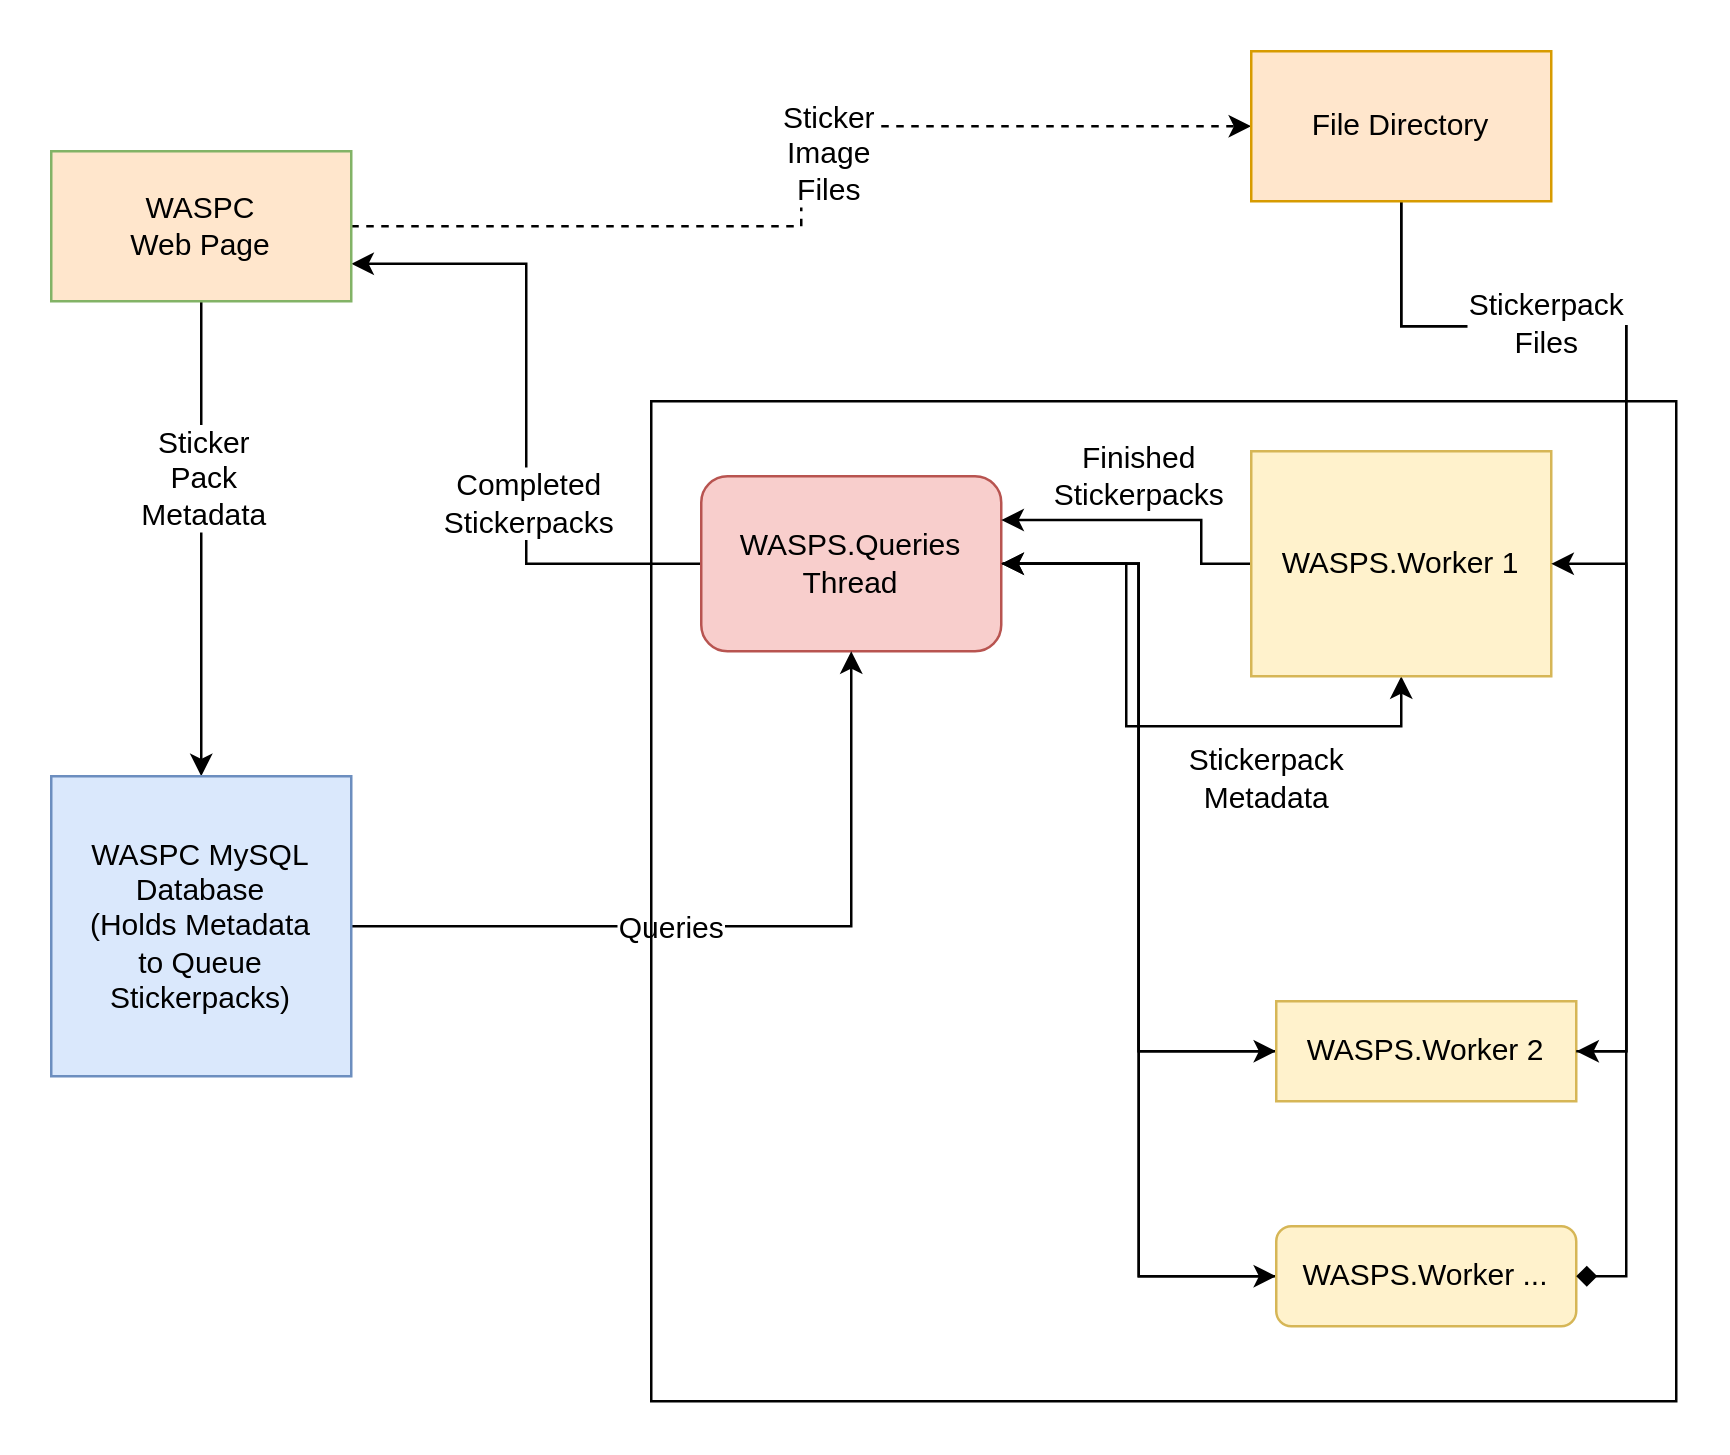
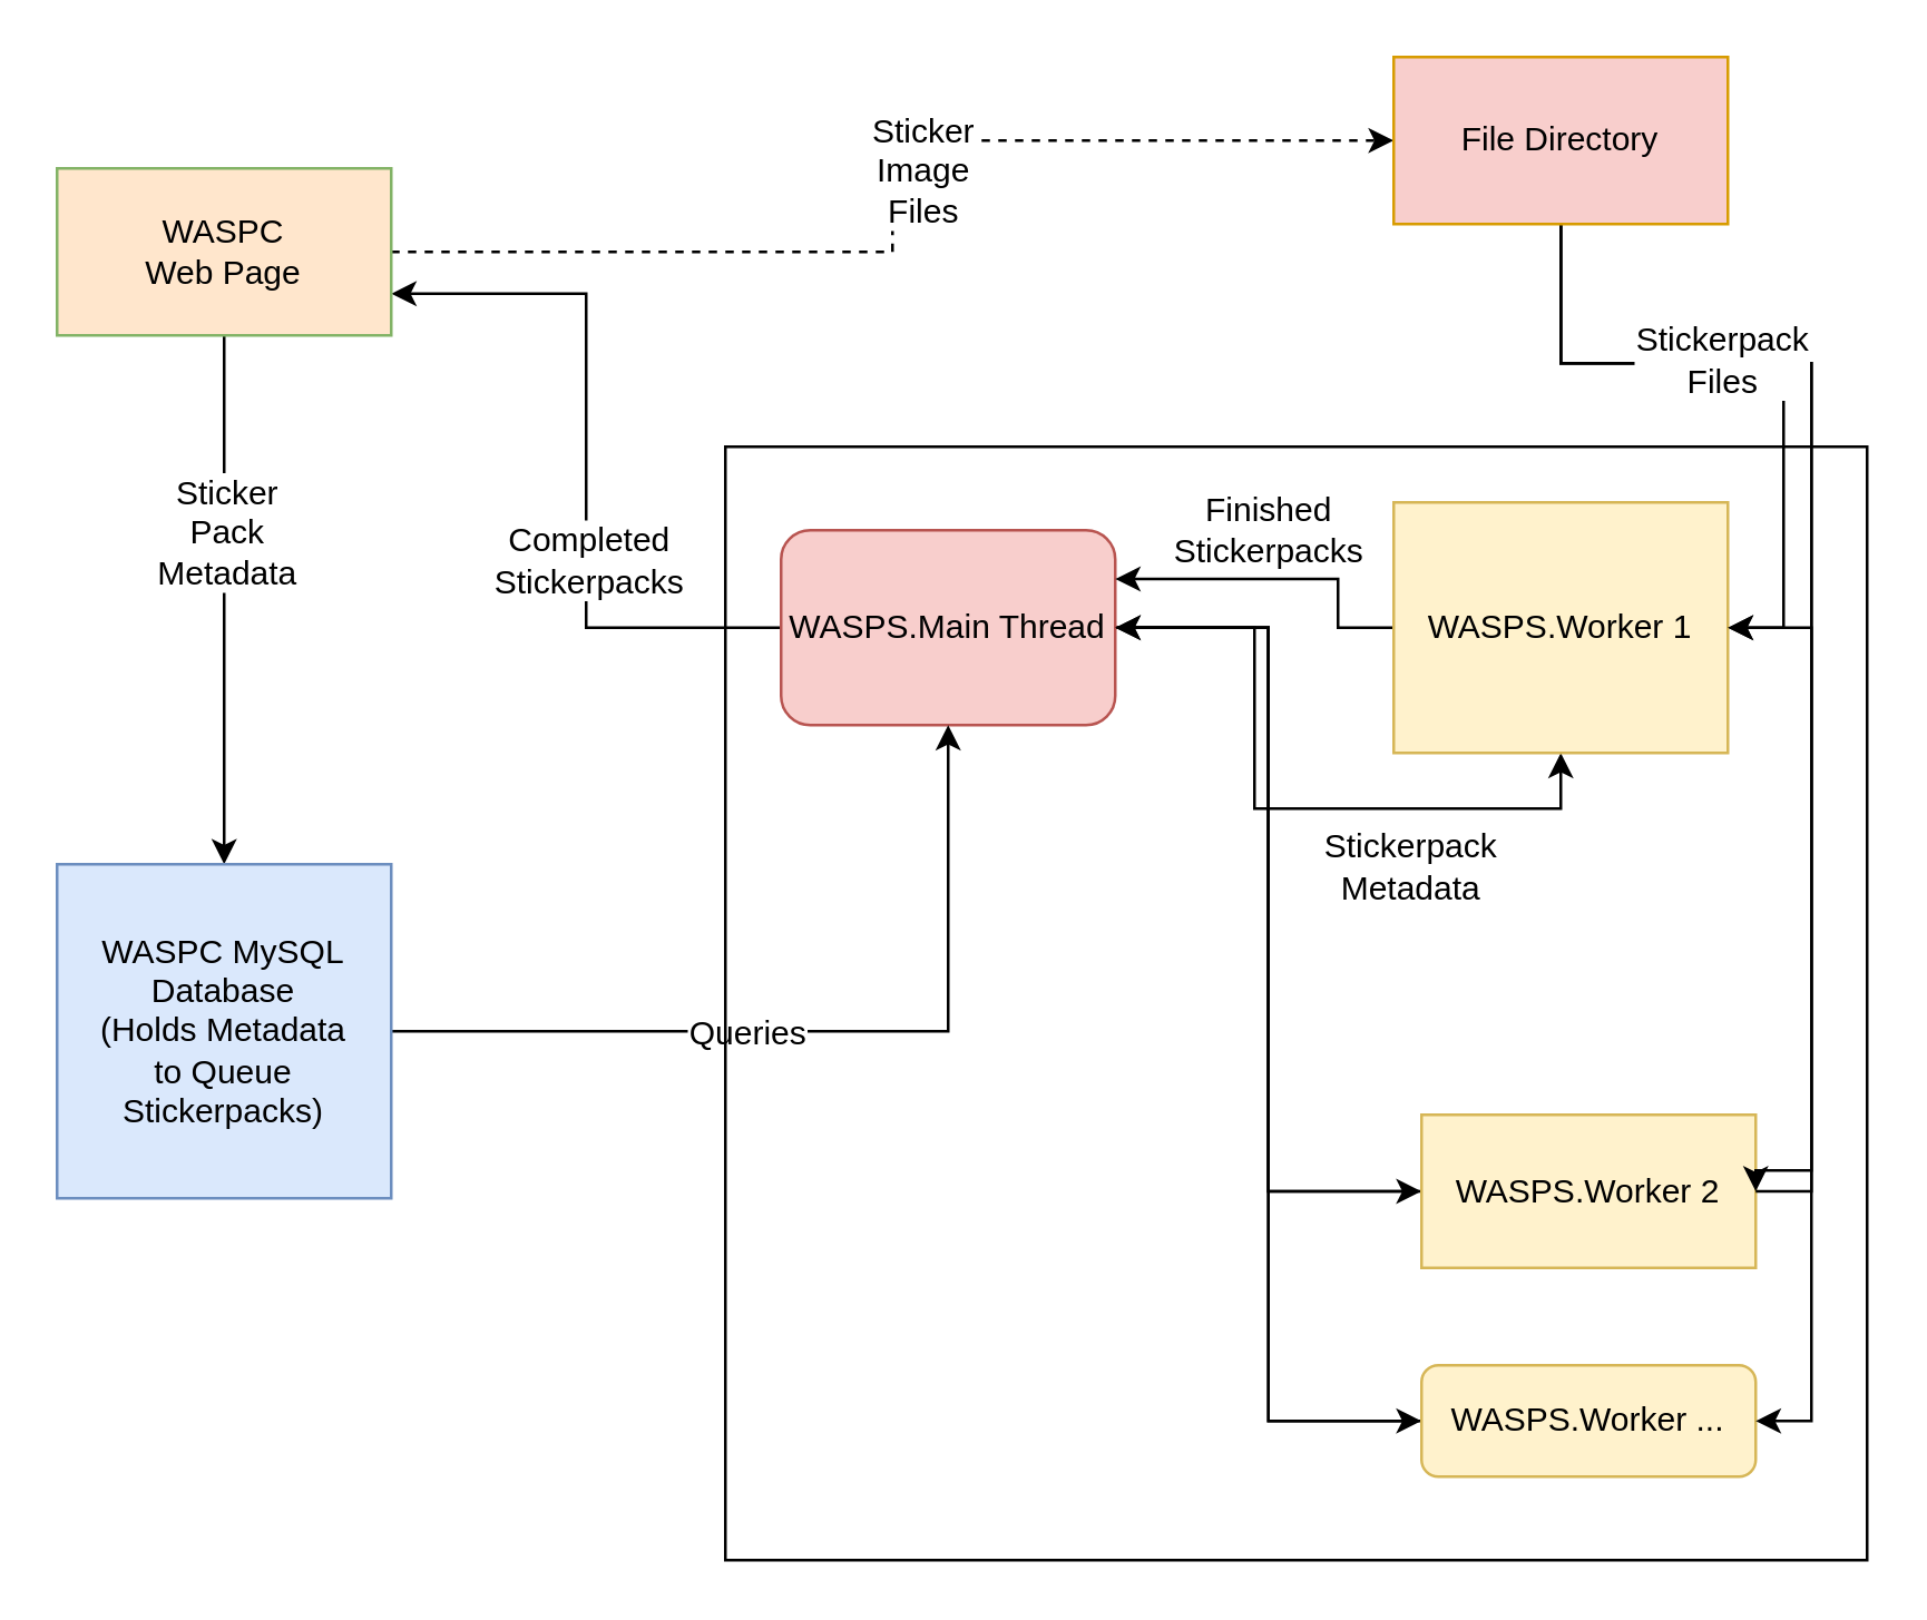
- <mxCell id="29" value="&lt;div&gt;File Directory&lt;/div&gt;" style="rounded=0;whiteSpace=wrap;html=1;fillColor=#ffe6cc;strokeColor=#d79b00;" parent="1" vertex="1"><mxGeometry x="500" y="20" width="120" height="60" as="geometry" /></mxCell>
+ <mxCell id="29" value="&lt;div&gt;File Directory&lt;/div&gt;" style="rounded=0;whiteSpace=wrap;html=1;fillColor=#f8cecc;strokeColor=#d79b00;" parent="1" vertex="1"><mxGeometry x="500" y="20" width="120" height="60" as="geometry" /></mxCell>
+ <mxCell id="25" style="edgeStyle=orthogonalEdgeStyle;rounded=0;orthogonalLoop=1;jettySize=auto;html=1;entryX=1;entryY=0.5;entryDx=0;entryDy=0;" parent="1" source="29" target="11" edge="1"><mxGeometry relative="1" as="geometry" /></mxCell>
- <mxCell id="8" value="WASPS.Queries Thread" style="rounded=1;whiteSpace=wrap;html=1;fillColor=#f8cecc;strokeColor=#b85450;" parent="1" vertex="1"><mxGeometry x="280" y="190" width="120" height="70" as="geometry" /></mxCell>
+ <mxCell id="8" value="WASPS.Main Thread" style="rounded=1;whiteSpace=wrap;html=1;fillColor=#f8cecc;strokeColor=#b85450;" parent="1" vertex="1"><mxGeometry x="280" y="190" width="120" height="70" as="geometry" /></mxCell>
- <mxCell id="13" value="&lt;div&gt;WASPS.Worker 2&lt;/div&gt;" style="rounded=0;whiteSpace=wrap;html=1;fillColor=#fff2cc;strokeColor=#d6b656;" parent="1" vertex="1"><mxGeometry x="510" y="400" width="120" height="40" as="geometry" /></mxCell>
+ <mxCell id="13" value="&lt;div&gt;WASPS.Worker 2&lt;/div&gt;" style="rounded=0;whiteSpace=wrap;html=1;fillColor=#fff2cc;strokeColor=#d6b656;" parent="1" vertex="1"><mxGeometry x="510" y="400" width="120" height="55" as="geometry" /></mxCell>
- <mxCell id="27" style="edgeStyle=orthogonalEdgeStyle;rounded=0;orthogonalLoop=1;jettySize=auto;html=1;entryX=1;entryY=0.5;entryDx=0;entryDy=0;endArrow=diamond;" parent="1" source="29" target="15" edge="1"><mxGeometry relative="1" as="geometry"><Array as="points"><mxPoint x="560" y="130" /><mxPoint x="650" y="130" /><mxPoint x="650" y="510" /></Array></mxGeometry></mxCell>
+ <mxCell id="27" style="edgeStyle=orthogonalEdgeStyle;rounded=0;orthogonalLoop=1;jettySize=auto;html=1;entryX=1;entryY=0.5;entryDx=0;entryDy=0;" parent="1" source="29" target="15" edge="1"><mxGeometry relative="1" as="geometry"><Array as="points"><mxPoint x="560" y="130" /><mxPoint x="650" y="130" /><mxPoint x="650" y="510" /></Array></mxGeometry></mxCell>
